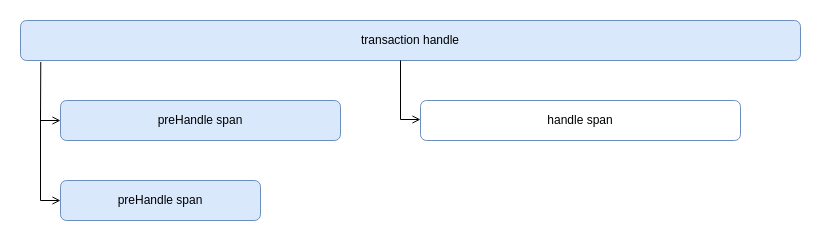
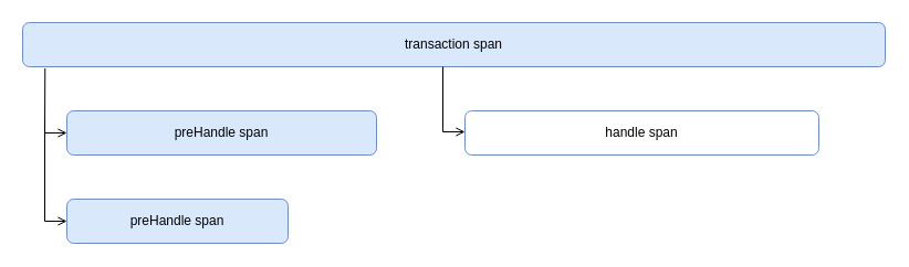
- <mxCell id="2" value="transaction handle" style="rounded=1;whiteSpace=wrap;html=1;fillColor=#dae8fc;strokeColor=#6c8ebf;" vertex="1" parent="1"><mxGeometry x="20" y="20" width="780" height="40" as="geometry" /></mxCell>
+ <mxCell id="2" value="transaction span" style="rounded=1;whiteSpace=wrap;html=1;fillColor=#dae8fc;strokeColor=#6c8ebf;" vertex="1" parent="1"><mxGeometry x="20" y="20" width="780" height="40" as="geometry" /></mxCell>
